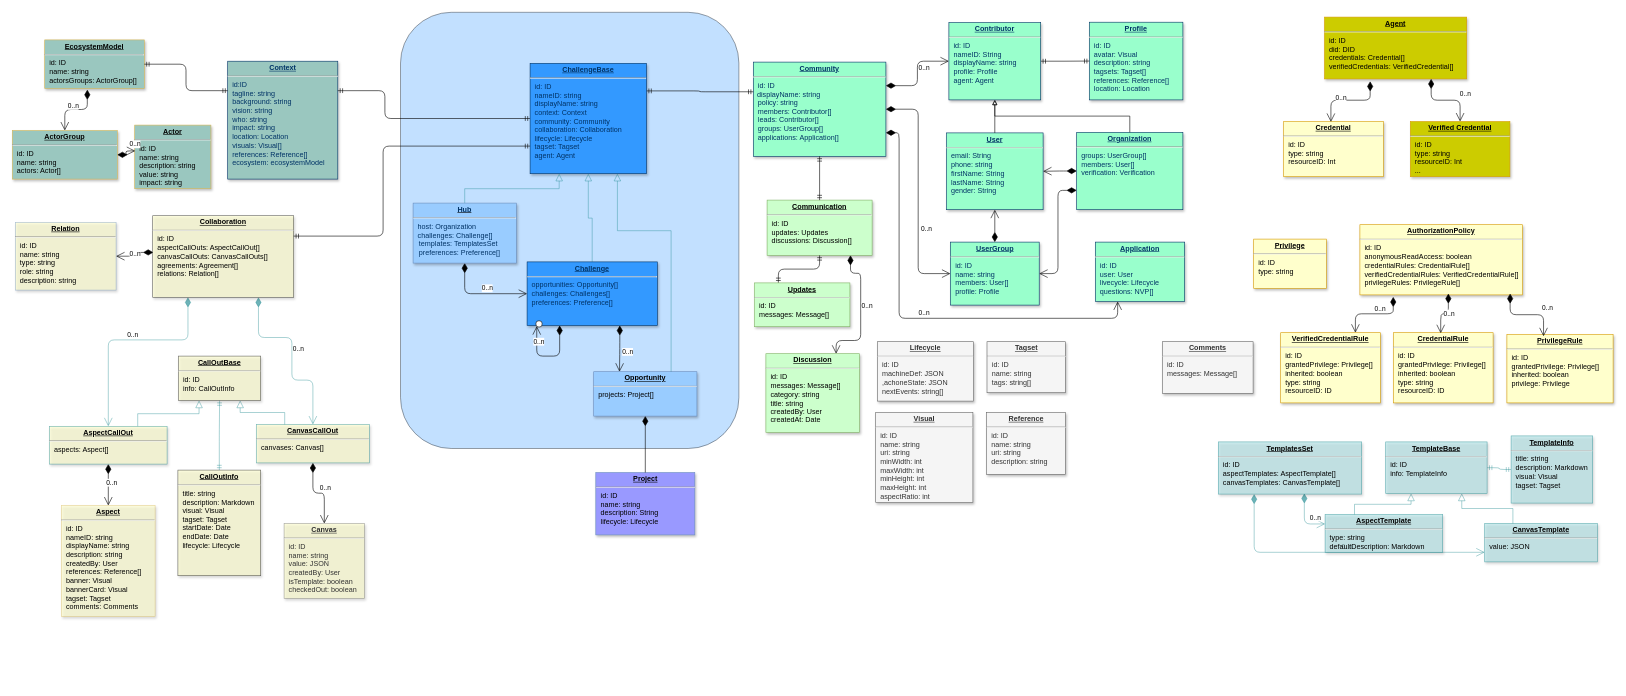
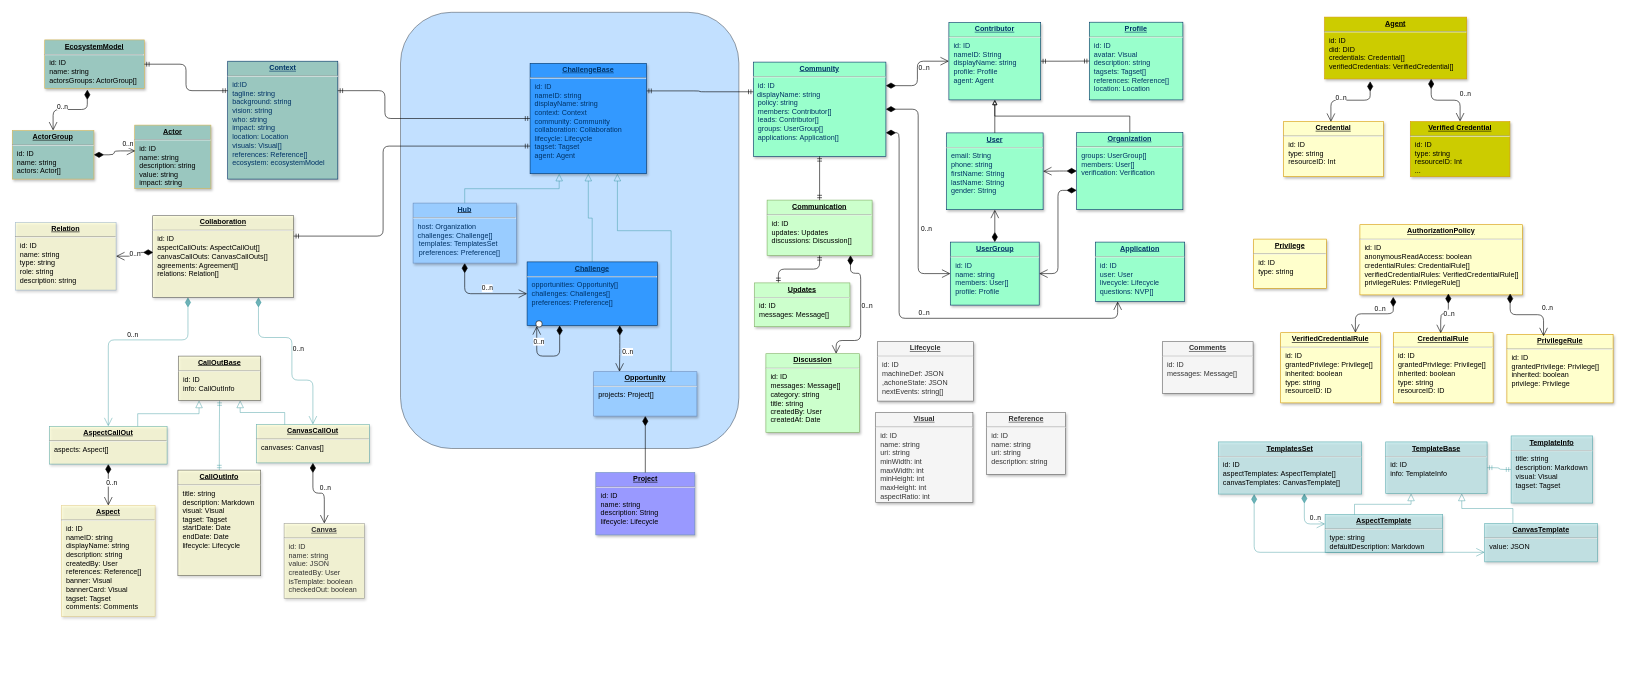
- <mxCell id="13" value="&lt;p style=&quot;margin: 0px ; margin-top: 4px ; text-align: center ; text-decoration: underline&quot;&gt;&lt;strong&gt;ActorGroup&lt;/strong&gt;&lt;/p&gt;&lt;hr&gt;&lt;p style=&quot;margin: 0px ; margin-left: 8px&quot;&gt;id: ID&lt;/p&gt;&lt;p style=&quot;margin: 0px ; margin-left: 8px&quot;&gt;name: string&lt;/p&gt;&lt;p style=&quot;margin: 0px ; margin-left: 8px&quot;&gt;actors: Actor[]&lt;/p&gt;" style="verticalAlign=top;align=left;overflow=fill;fontSize=12;fontFamily=Helvetica;html=1;strokeColor=#d6b656;shadow=1;fillColor=#9AC7BF;" parent="1" vertex="1"><mxGeometry x="20" y="217" width="175" height="81" as="geometry" /></mxCell>
+ <mxCell id="13" value="&lt;p style=&quot;margin: 0px ; margin-top: 4px ; text-align: center ; text-decoration: underline&quot;&gt;&lt;strong&gt;ActorGroup&lt;/strong&gt;&lt;/p&gt;&lt;hr&gt;&lt;p style=&quot;margin: 0px ; margin-left: 8px&quot;&gt;id: ID&lt;/p&gt;&lt;p style=&quot;margin: 0px ; margin-left: 8px&quot;&gt;name: string&lt;/p&gt;&lt;p style=&quot;margin: 0px ; margin-left: 8px&quot;&gt;actors: Actor[]&lt;/p&gt;" style="verticalAlign=top;align=left;overflow=fill;fontSize=12;fontFamily=Helvetica;html=1;strokeColor=#d6b656;shadow=1;fillColor=#9AC7BF;" parent="1" vertex="1"><mxGeometry x="20" y="217" width="136" height="81" as="geometry" /></mxCell>
- <mxCell id="9" value="&lt;p style=&quot;margin: 0px ; margin-top: 4px ; text-align: center ; text-decoration: underline&quot;&gt;&lt;b&gt;Tagset&lt;/b&gt;&lt;/p&gt;&lt;hr&gt;&lt;p style=&quot;margin: 0px ; margin-left: 8px&quot;&gt;id: ID&lt;/p&gt;&lt;p style=&quot;margin: 0px ; margin-left: 8px&quot;&gt;name: string&lt;/p&gt;&lt;p style=&quot;margin: 0px ; margin-left: 8px&quot;&gt;tags: string[]&lt;/p&gt;&lt;p style=&quot;margin: 0px ; margin-left: 8px&quot;&gt;&lt;br&gt;&lt;/p&gt;" style="verticalAlign=top;align=left;overflow=fill;fontSize=12;fontFamily=Helvetica;html=1;strokeColor=#666666;shadow=1;fillColor=#f5f5f5;fontColor=#333333;" parent="1" vertex="1"><mxGeometry x="1644.5" y="569" width="130.5" height="85" as="geometry" /></mxCell>
